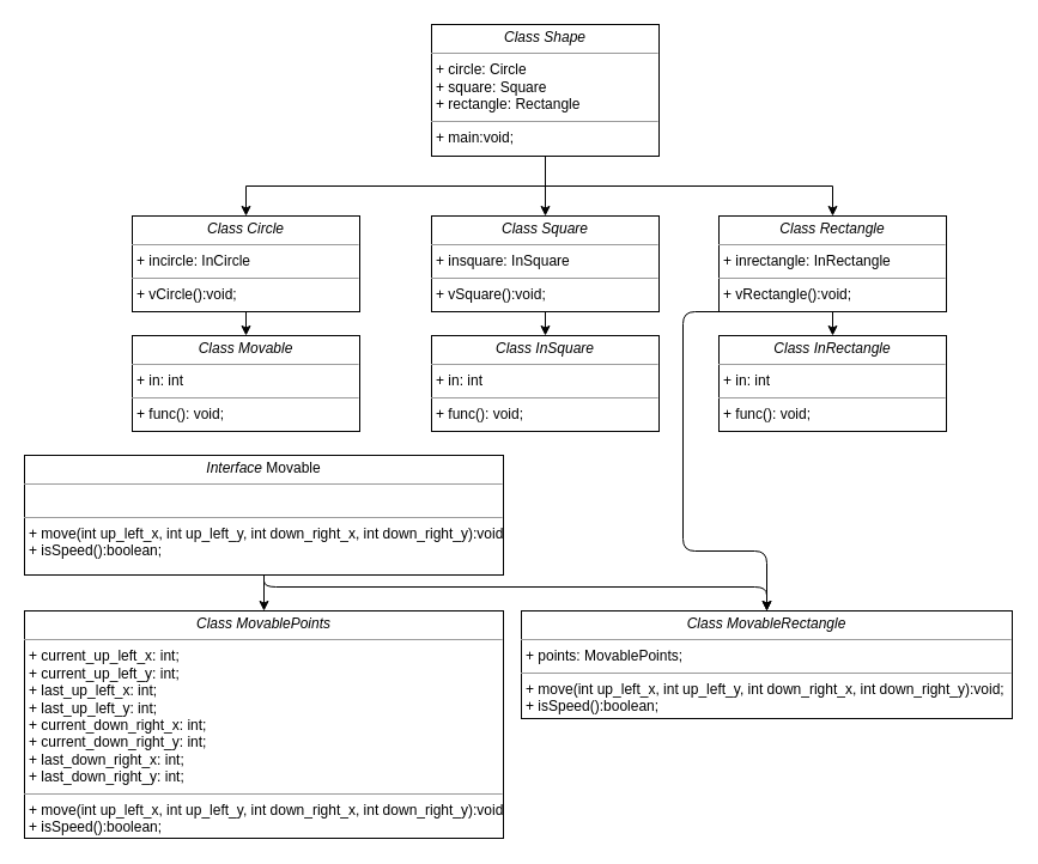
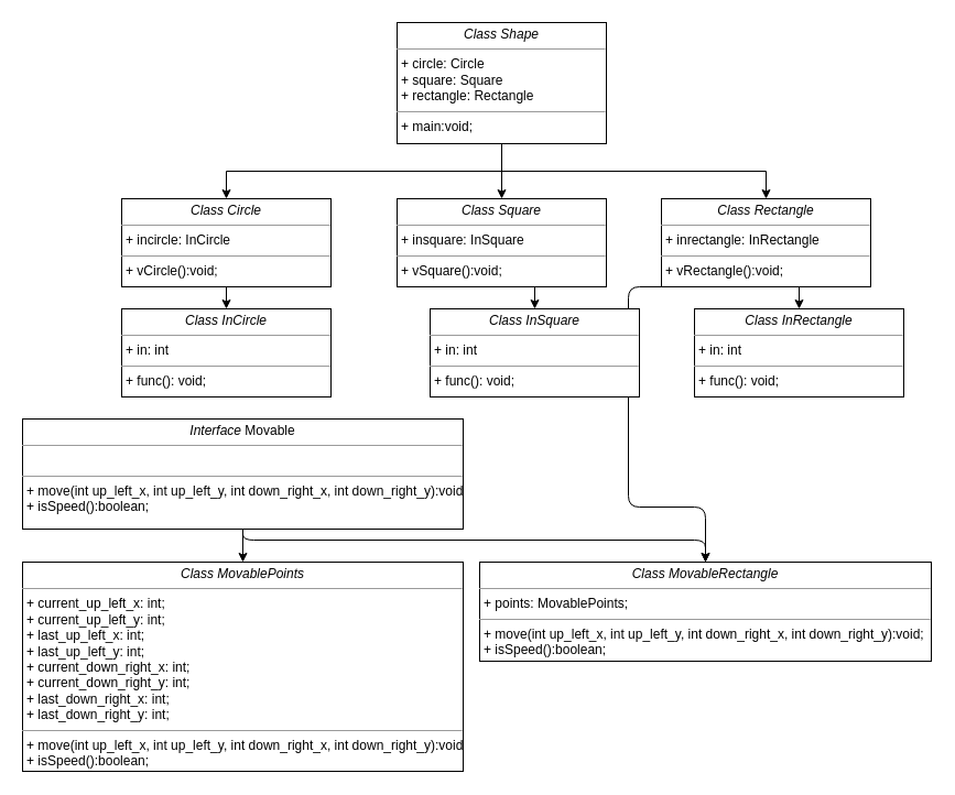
- <mxCell id="13" value="&lt;p style=&quot;margin: 0px ; margin-top: 4px ; text-align: center&quot;&gt;&lt;i&gt;Class Movable&lt;/i&gt;&lt;/p&gt;&lt;hr size=&quot;1&quot;&gt;&lt;p style=&quot;margin: 0px ; margin-left: 4px&quot;&gt;+ in: int&lt;/p&gt;&lt;hr size=&quot;1&quot;&gt;&lt;p style=&quot;margin: 0px ; margin-left: 4px&quot;&gt;+ func(): void;&lt;/p&gt;&lt;p style=&quot;margin: 0px ; margin-left: 4px&quot;&gt;&lt;br&gt;&lt;/p&gt;" style="verticalAlign=top;align=left;overflow=fill;fontSize=12;fontFamily=Helvetica;html=1;rounded=0;shadow=0;comic=0;labelBackgroundColor=none;strokeWidth=1" vertex="1" parent="1"><mxGeometry x="110" y="280" width="190" height="80" as="geometry" /></mxCell>
+ <mxCell id="13" value="&lt;p style=&quot;margin: 0px ; margin-top: 4px ; text-align: center&quot;&gt;&lt;i&gt;Class InCircle&lt;/i&gt;&lt;/p&gt;&lt;hr size=&quot;1&quot;&gt;&lt;p style=&quot;margin: 0px ; margin-left: 4px&quot;&gt;+ in: int&lt;/p&gt;&lt;hr size=&quot;1&quot;&gt;&lt;p style=&quot;margin: 0px ; margin-left: 4px&quot;&gt;+ func(): void;&lt;/p&gt;&lt;p style=&quot;margin: 0px ; margin-left: 4px&quot;&gt;&lt;br&gt;&lt;/p&gt;" style="verticalAlign=top;align=left;overflow=fill;fontSize=12;fontFamily=Helvetica;html=1;rounded=0;shadow=0;comic=0;labelBackgroundColor=none;strokeWidth=1" vertex="1" parent="1"><mxGeometry x="110" y="280" width="190" height="80" as="geometry" /></mxCell>
- <mxCell id="14" value="&lt;p style=&quot;margin: 0px ; margin-top: 4px ; text-align: center&quot;&gt;&lt;i&gt;Class InSquare&lt;/i&gt;&lt;/p&gt;&lt;hr size=&quot;1&quot;&gt;&lt;p style=&quot;margin: 0px ; margin-left: 4px&quot;&gt;+ in: int&lt;/p&gt;&lt;hr size=&quot;1&quot;&gt;&lt;p style=&quot;margin: 0px ; margin-left: 4px&quot;&gt;+ func(): void;&lt;/p&gt;&lt;p style=&quot;margin: 0px ; margin-left: 4px&quot;&gt;&lt;br&gt;&lt;/p&gt;" style="verticalAlign=top;align=left;overflow=fill;fontSize=12;fontFamily=Helvetica;html=1;rounded=0;shadow=0;comic=0;labelBackgroundColor=none;strokeWidth=1" vertex="1" parent="1"><mxGeometry x="360" y="280" width="190" height="80" as="geometry" /></mxCell>
+ <mxCell id="14" value="&lt;p style=&quot;margin: 0px ; margin-top: 4px ; text-align: center&quot;&gt;&lt;i&gt;Class InSquare&lt;/i&gt;&lt;/p&gt;&lt;hr size=&quot;1&quot;&gt;&lt;p style=&quot;margin: 0px ; margin-left: 4px&quot;&gt;+ in: int&lt;/p&gt;&lt;hr size=&quot;1&quot;&gt;&lt;p style=&quot;margin: 0px ; margin-left: 4px&quot;&gt;+ func(): void;&lt;/p&gt;&lt;p style=&quot;margin: 0px ; margin-left: 4px&quot;&gt;&lt;br&gt;&lt;/p&gt;" style="verticalAlign=top;align=left;overflow=fill;fontSize=12;fontFamily=Helvetica;html=1;rounded=0;shadow=0;comic=0;labelBackgroundColor=none;strokeWidth=1" vertex="1" parent="1"><mxGeometry x="390" y="280" width="190" height="80" as="geometry" /></mxCell>
- <mxCell id="15" value="&lt;p style=&quot;margin: 0px ; margin-top: 4px ; text-align: center&quot;&gt;&lt;i&gt;Class InRectangle&lt;/i&gt;&lt;/p&gt;&lt;hr size=&quot;1&quot;&gt;&lt;p style=&quot;margin: 0px ; margin-left: 4px&quot;&gt;+ in: int&lt;/p&gt;&lt;hr size=&quot;1&quot;&gt;&lt;p style=&quot;margin: 0px ; margin-left: 4px&quot;&gt;+ func(): void;&lt;/p&gt;&lt;p style=&quot;margin: 0px ; margin-left: 4px&quot;&gt;&lt;br&gt;&lt;/p&gt;" style="verticalAlign=top;align=left;overflow=fill;fontSize=12;fontFamily=Helvetica;html=1;rounded=0;shadow=0;comic=0;labelBackgroundColor=none;strokeWidth=1" vertex="1" parent="1"><mxGeometry x="600" y="280" width="190" height="80" as="geometry" /></mxCell>
+ <mxCell id="15" value="&lt;p style=&quot;margin: 0px ; margin-top: 4px ; text-align: center&quot;&gt;&lt;i&gt;Class InRectangle&lt;/i&gt;&lt;/p&gt;&lt;hr size=&quot;1&quot;&gt;&lt;p style=&quot;margin: 0px ; margin-left: 4px&quot;&gt;+ in: int&lt;/p&gt;&lt;hr size=&quot;1&quot;&gt;&lt;p style=&quot;margin: 0px ; margin-left: 4px&quot;&gt;+ func(): void;&lt;/p&gt;&lt;p style=&quot;margin: 0px ; margin-left: 4px&quot;&gt;&lt;br&gt;&lt;/p&gt;" style="verticalAlign=top;align=left;overflow=fill;fontSize=12;fontFamily=Helvetica;html=1;rounded=0;shadow=0;comic=0;labelBackgroundColor=none;strokeWidth=1" vertex="1" parent="1"><mxGeometry x="630" y="280" width="190" height="80" as="geometry" /></mxCell>
